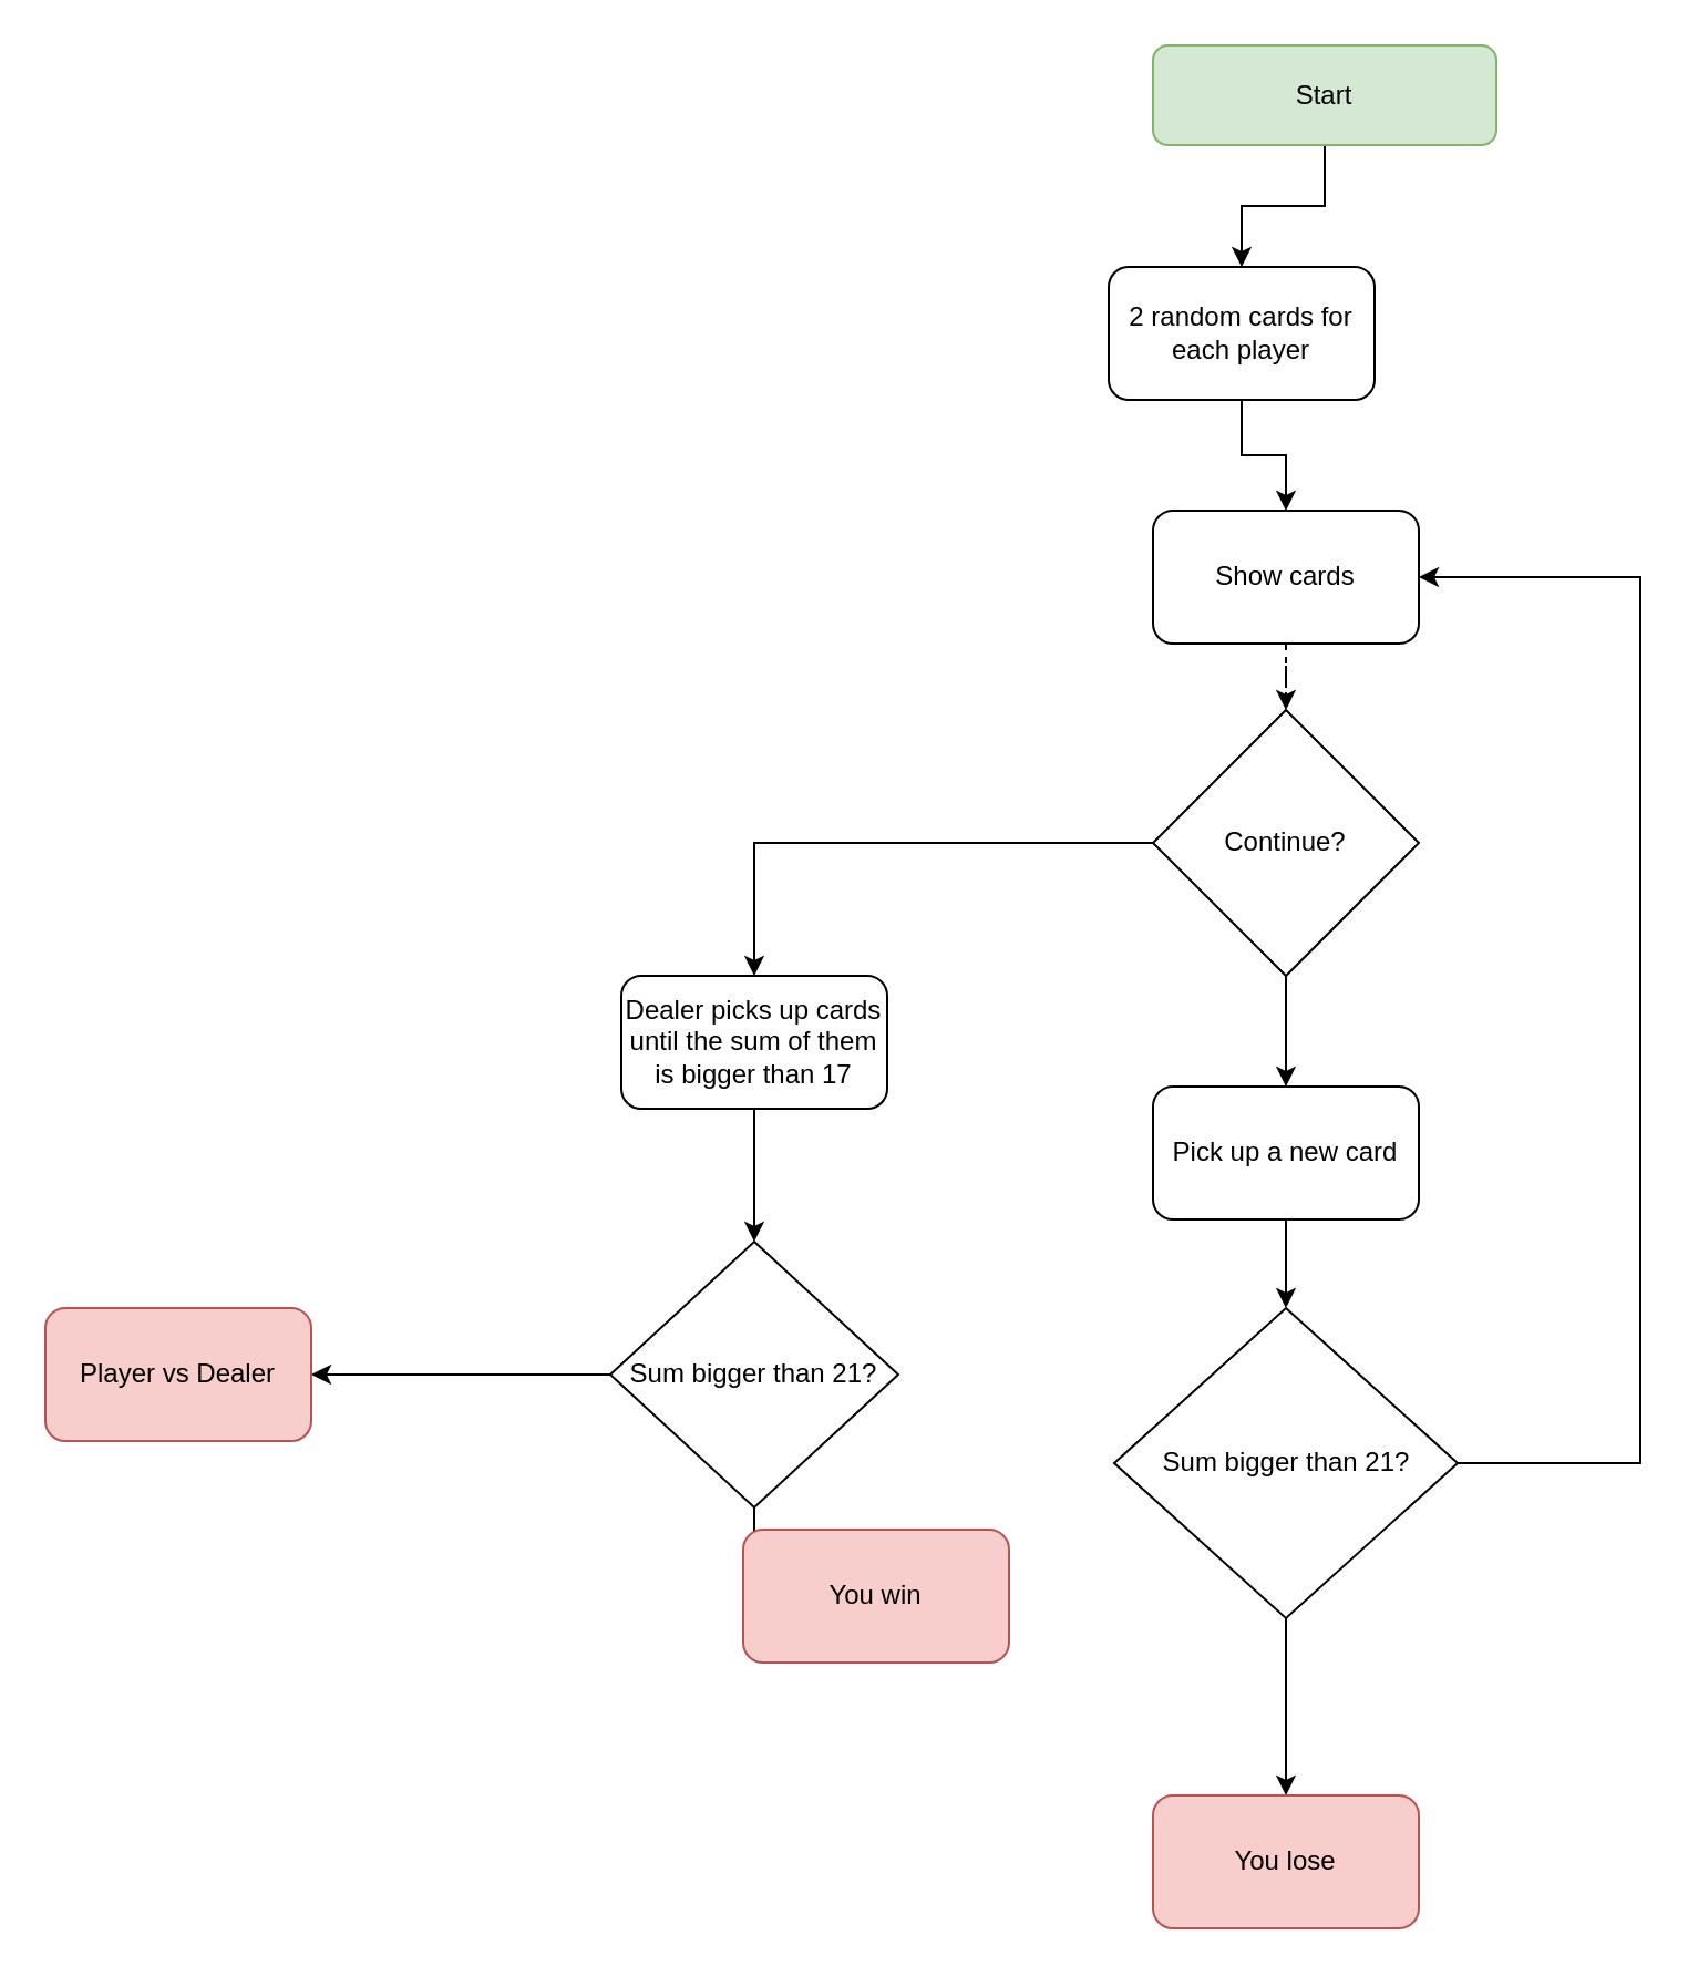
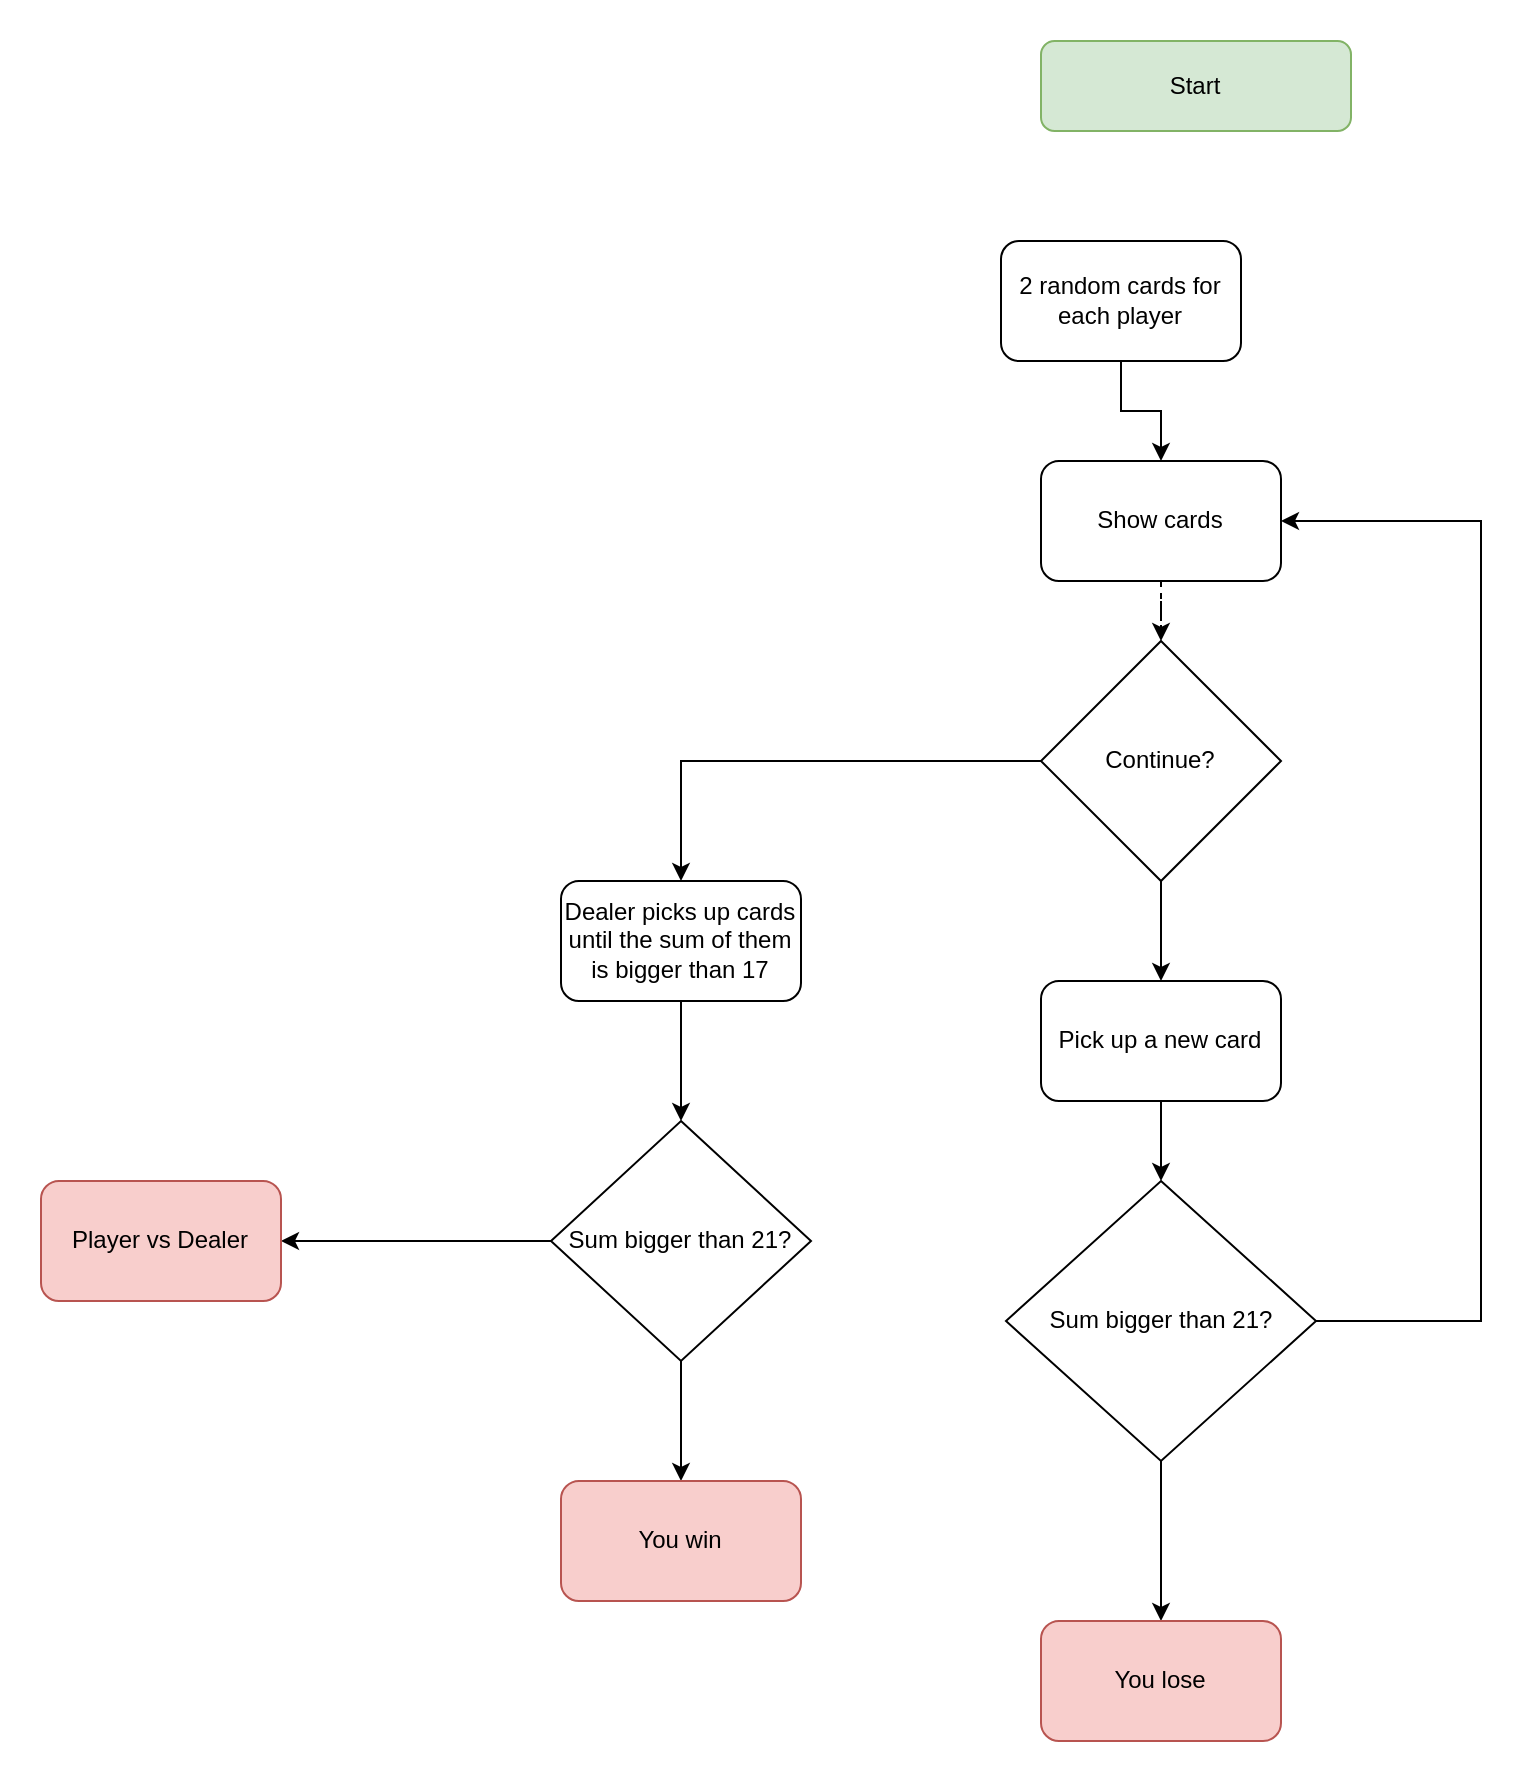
- <mxCell id="2" style="edgeStyle=orthogonalEdgeStyle;rounded=0;orthogonalLoop=1;jettySize=auto;html=1;exitX=0.5;exitY=1;exitDx=0;exitDy=0;" edge="1" parent="1" source="3" target="5"><mxGeometry relative="1" as="geometry" /></mxCell>
- <mxCell id="22" value="You win" style="rounded=1;whiteSpace=wrap;html=1;fillColor=#f8cecc;strokeColor=#b85450;" vertex="1" parent="1"><mxGeometry x="335" y="690" width="120" height="60" as="geometry" /></mxCell>
+ <mxCell id="22" value="You win" style="rounded=1;whiteSpace=wrap;html=1;fillColor=#f8cecc;strokeColor=#b85450;" vertex="1" parent="1"><mxGeometry x="280" y="740" width="120" height="60" as="geometry" /></mxCell>
